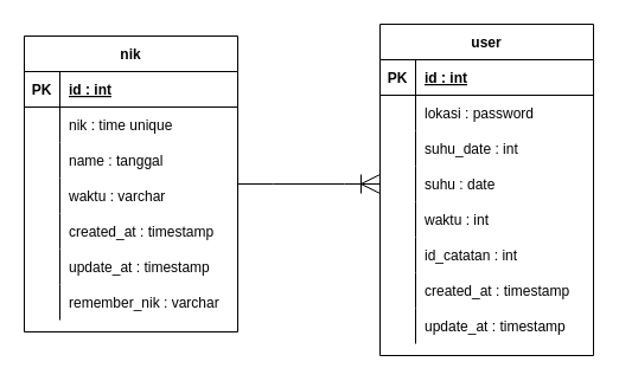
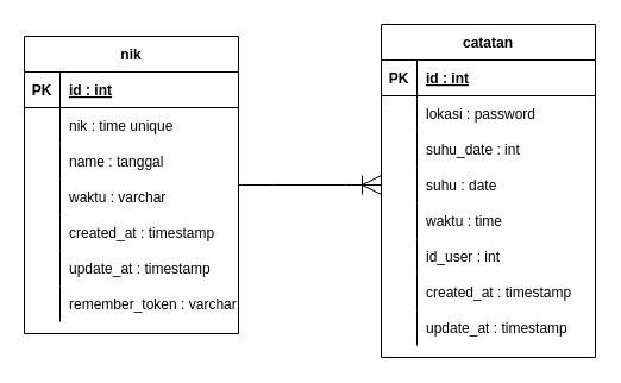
- <mxCell id="24" value="user" style="shape=table;startSize=30;container=1;collapsible=1;childLayout=tableLayout;fixedRows=1;rowLines=0;fontStyle=1;align=center;resizeLast=1;hachureGap=4;" vertex="1" parent="1"><mxGeometry x="320" y="20" width="180" height="280" as="geometry" /></mxCell>
+ <mxCell id="24" value="catatan" style="shape=table;startSize=30;container=1;collapsible=1;childLayout=tableLayout;fixedRows=1;rowLines=0;fontStyle=1;align=center;resizeLast=1;hachureGap=4;" vertex="1" parent="1"><mxGeometry x="320" y="20" width="180" height="280" as="geometry" /></mxCell>
- <mxCell id="39" value="waktu : int" style="shape=partialRectangle;connectable=0;fillColor=none;top=0;left=0;bottom=0;right=0;align=left;spacingLeft=6;overflow=hidden;hachureGap=4;" vertex="1" parent="37"><mxGeometry x="30" width="150" height="30" as="geometry"><mxRectangle width="150" height="30" as="alternateBounds" /></mxGeometry></mxCell>
+ <mxCell id="39" value="waktu : time" style="shape=partialRectangle;connectable=0;fillColor=none;top=0;left=0;bottom=0;right=0;align=left;spacingLeft=6;overflow=hidden;hachureGap=4;" vertex="1" parent="37"><mxGeometry x="30" width="150" height="30" as="geometry"><mxRectangle width="150" height="30" as="alternateBounds" /></mxGeometry></mxCell>
- <mxCell id="42" value="id_catatan : int" style="shape=partialRectangle;connectable=0;fillColor=none;top=0;left=0;bottom=0;right=0;align=left;spacingLeft=6;overflow=hidden;hachureGap=4;" vertex="1" parent="40"><mxGeometry x="30" width="150" height="30" as="geometry"><mxRectangle width="150" height="30" as="alternateBounds" /></mxGeometry></mxCell>
+ <mxCell id="42" value="id_user : int" style="shape=partialRectangle;connectable=0;fillColor=none;top=0;left=0;bottom=0;right=0;align=left;spacingLeft=6;overflow=hidden;hachureGap=4;" vertex="1" parent="40"><mxGeometry x="30" width="150" height="30" as="geometry"><mxRectangle width="150" height="30" as="alternateBounds" /></mxGeometry></mxCell>
- <mxCell id="23" value="remember_nik : varchar" style="shape=partialRectangle;connectable=0;fillColor=none;top=0;left=0;bottom=0;right=0;align=left;spacingLeft=6;overflow=hidden;hachureGap=4;" vertex="1" parent="21"><mxGeometry x="30" width="150" height="30" as="geometry"><mxRectangle width="150" height="30" as="alternateBounds" /></mxGeometry></mxCell>
+ <mxCell id="23" value="remember_token : varchar" style="shape=partialRectangle;connectable=0;fillColor=none;top=0;left=0;bottom=0;right=0;align=left;spacingLeft=6;overflow=hidden;hachureGap=4;" vertex="1" parent="21"><mxGeometry x="30" width="150" height="30" as="geometry"><mxRectangle width="150" height="30" as="alternateBounds" /></mxGeometry></mxCell>
